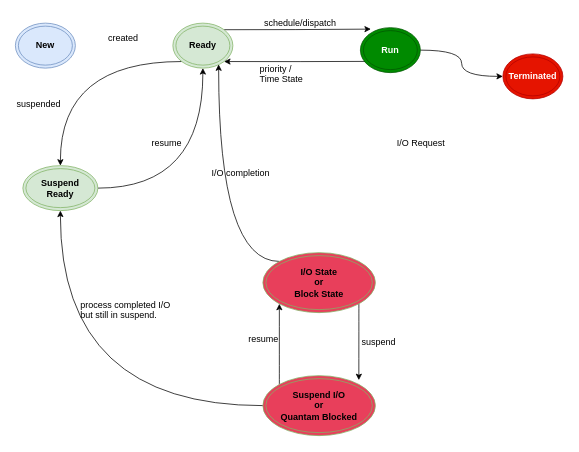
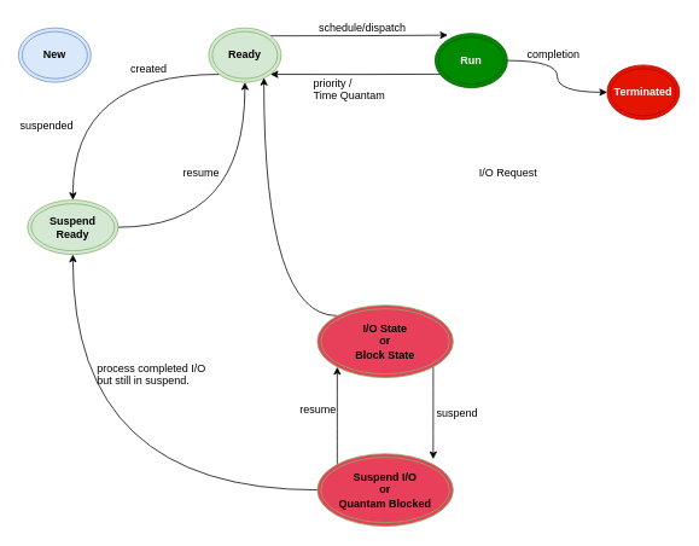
- <mxCell id="18" value="created" style="text;html=1;resizable=0;points=[];autosize=1;align=left;verticalAlign=top;spacingTop=-4;" vertex="1" parent="1"><mxGeometry x="142" y="40" width="60" height="20" as="geometry" /></mxCell>
+ <mxCell id="18" value="created" style="text;html=1;resizable=0;points=[];autosize=1;align=left;verticalAlign=top;spacingTop=-4;" vertex="1" parent="1"><mxGeometry x="142" y="65" width="60" height="20" as="geometry" /></mxCell>
+ <mxCell id="23" value="completion" style="text;html=1;resizable=0;points=[];autosize=1;align=left;verticalAlign=top;spacingTop=-4;" vertex="1" parent="1"><mxGeometry x="580" y="50" width="70" height="20" as="geometry" /></mxCell>
- <mxCell id="22" value="priority /&lt;br&gt;Time State" style="text;html=1;resizable=0;points=[];autosize=1;align=left;verticalAlign=top;spacingTop=-4;" vertex="1" parent="1"><mxGeometry x="344" y="81" width="90" height="30" as="geometry" /></mxCell>
+ <mxCell id="22" value="priority /&lt;br&gt;Time Quantam" style="text;html=1;resizable=0;points=[];autosize=1;align=left;verticalAlign=top;spacingTop=-4;" vertex="1" parent="1"><mxGeometry x="344" y="81" width="90" height="30" as="geometry" /></mxCell>
- <mxCell id="24" value="I/O completion" style="text;html=1;resizable=0;points=[];autosize=1;align=left;verticalAlign=top;spacingTop=-4;" vertex="1" parent="1"><mxGeometry x="280" y="220" width="90" height="20" as="geometry" /></mxCell>
